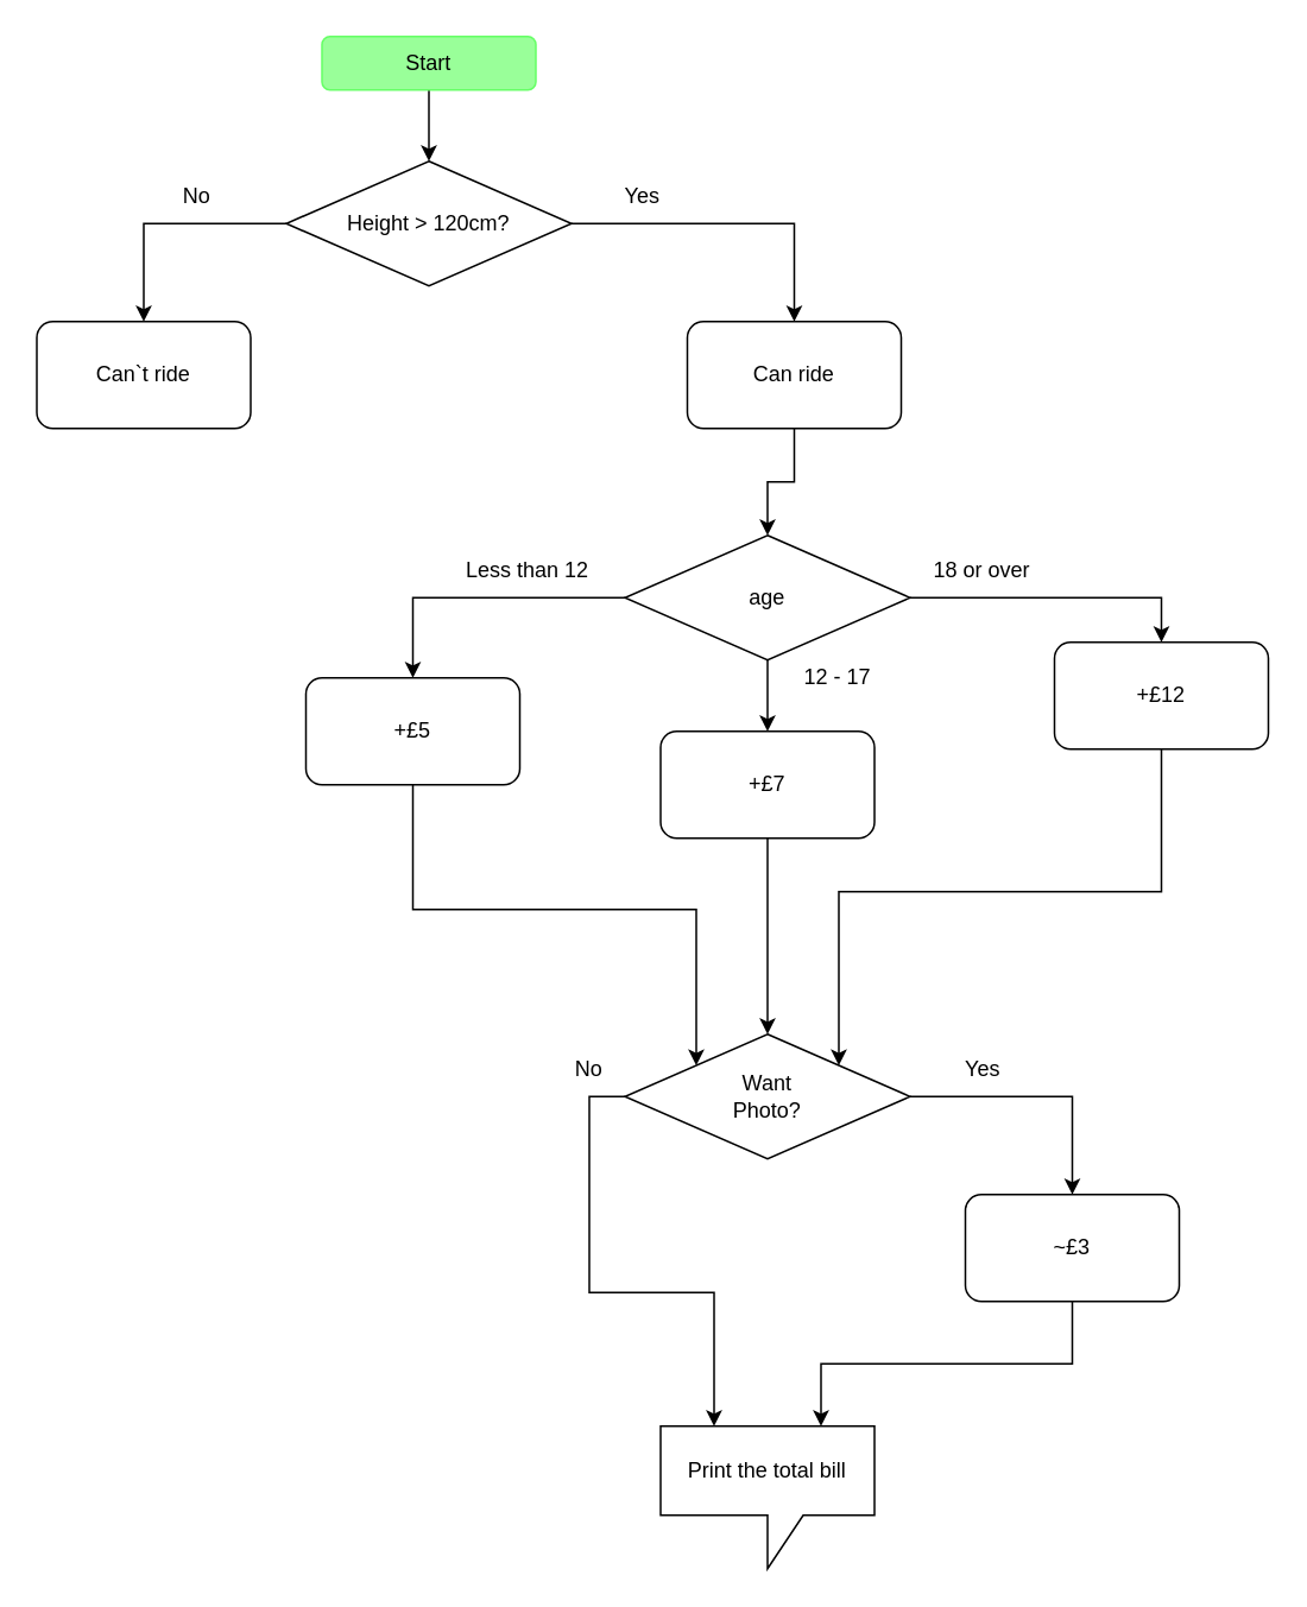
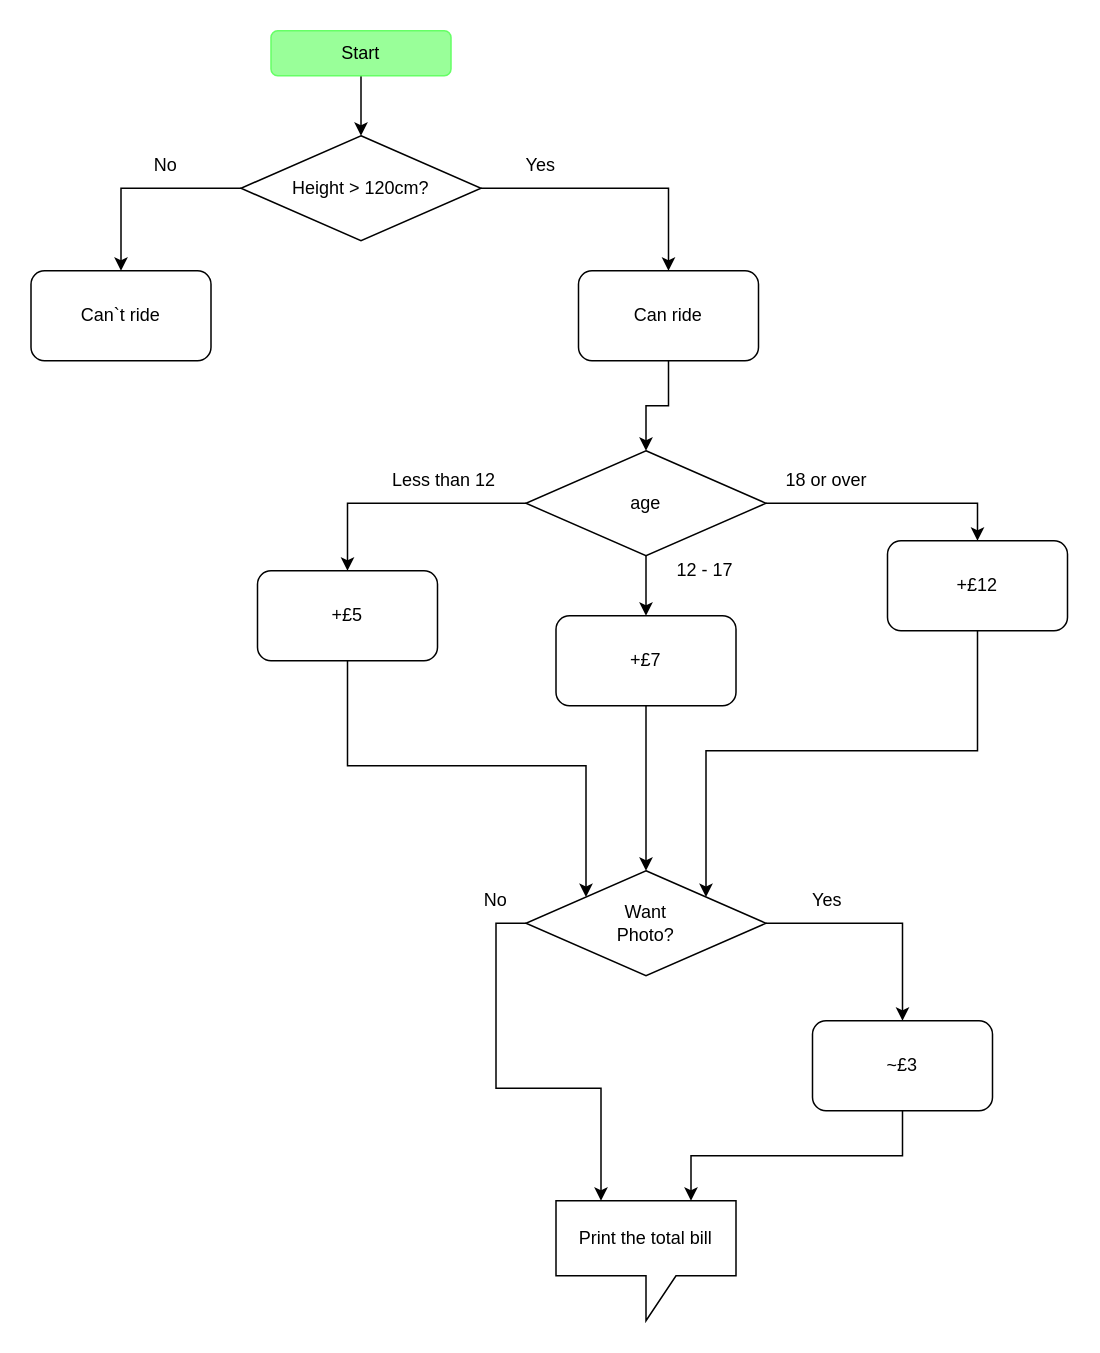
- <mxCell id="30" value="~£3" style="rounded=1;whiteSpace=wrap;html=1;strokeColor=#000000;fillColor=#FFFFFF;" parent="1" vertex="1"><mxGeometry x="541" y="670" width="120" height="60" as="geometry" /></mxCell>
+ <mxCell id="30" value="~£3" style="rounded=1;whiteSpace=wrap;html=1;strokeColor=#000000;fillColor=#FFFFFF;" parent="1" vertex="1"><mxGeometry x="541" y="680" width="120" height="60" as="geometry" /></mxCell>
